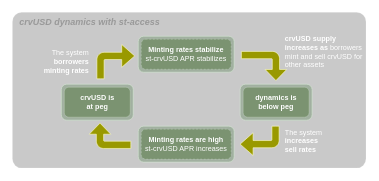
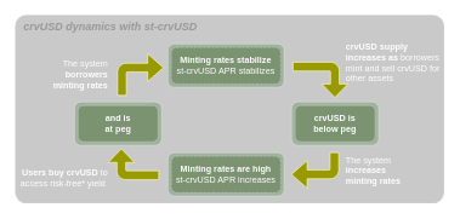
- <mxCell id="15" value="&lt;font&gt;crvUSD dynamics with st-access&amp;nbsp;&lt;/font&gt;" style="text;html=1;strokeColor=none;fillColor=none;align=left;verticalAlign=middle;whiteSpace=wrap;rounded=0;fontStyle=3;fontSize=15;fontColor=#999999;" parent="1" vertex="1"><mxGeometry x="30" y="20.7" width="250" height="30" as="geometry" /></mxCell>
+ <mxCell id="15" value="&lt;font&gt;crvUSD dynamics with st-crvUSD&amp;nbsp;&lt;/font&gt;" style="text;html=1;strokeColor=none;fillColor=none;align=left;verticalAlign=middle;whiteSpace=wrap;rounded=0;fontStyle=3;fontSize=15;fontColor=#999999;" parent="1" vertex="1"><mxGeometry x="30" y="20.7" width="250" height="30" as="geometry" /></mxCell>
- <mxCell id="19" value="&lt;b&gt;crvUSD is&lt;br&gt;at peg&lt;/b&gt;" style="rounded=1;whiteSpace=wrap;html=1;fillColor=#577844;strokeColor=#D5E8D4;opacity=50;fontColor=#FFFFFF;" parent="1" vertex="1"><mxGeometry x="106.6" y="145" width="110" height="50" as="geometry" /></mxCell>
+ <mxCell id="19" value="&lt;b&gt;and is&lt;br&gt;at peg&lt;/b&gt;" style="rounded=1;whiteSpace=wrap;html=1;fillColor=#577844;strokeColor=#D5E8D4;opacity=50;fontColor=#FFFFFF;" parent="1" vertex="1"><mxGeometry x="106.6" y="145" width="110" height="50" as="geometry" /></mxCell>
- <mxCell id="18" value="&lt;b&gt;dynamics is&lt;br&gt;below peg&lt;/b&gt;" style="rounded=1;whiteSpace=wrap;html=1;fillColor=#577844;strokeColor=#D5E8D4;opacity=50;fontColor=#FFFFFF;" parent="1" vertex="1"><mxGeometry x="405" y="145" width="110" height="50" as="geometry" /></mxCell>
+ <mxCell id="18" value="&lt;b&gt;crvUSD is&lt;br&gt;below peg&lt;/b&gt;" style="rounded=1;whiteSpace=wrap;html=1;fillColor=#577844;strokeColor=#D5E8D4;opacity=50;fontColor=#FFFFFF;" parent="1" vertex="1"><mxGeometry x="405" y="145" width="110" height="50" as="geometry" /></mxCell>
- <mxCell id="10" value="The system &lt;b&gt;increases sell rates&lt;/b&gt;" style="text;html=1;strokeColor=none;fillColor=none;align=left;verticalAlign=middle;whiteSpace=wrap;rounded=0;fontColor=#FFFFFF;" parent="1" vertex="1"><mxGeometry x="473.4" y="200" width="80" height="70" as="geometry" /></mxCell>
+ <mxCell id="10" value="The system &lt;b&gt;increases minting rates&lt;/b&gt;" style="text;html=1;strokeColor=none;fillColor=none;align=left;verticalAlign=middle;whiteSpace=wrap;rounded=0;fontColor=#FFFFFF;" parent="1" vertex="1"><mxGeometry x="473.4" y="200" width="80" height="70" as="geometry" /></mxCell>
+ <mxCell id="11" value="&lt;b&gt;Users buy crvUSD&lt;/b&gt; to access risk-free* yield&amp;nbsp;" style="text;html=1;strokeColor=none;fillColor=none;align=right;verticalAlign=middle;whiteSpace=wrap;rounded=0;fontColor=#FFFFFF;" parent="1" vertex="1"><mxGeometry x="20" y="220" width="130" height="50" as="geometry" /></mxCell>
